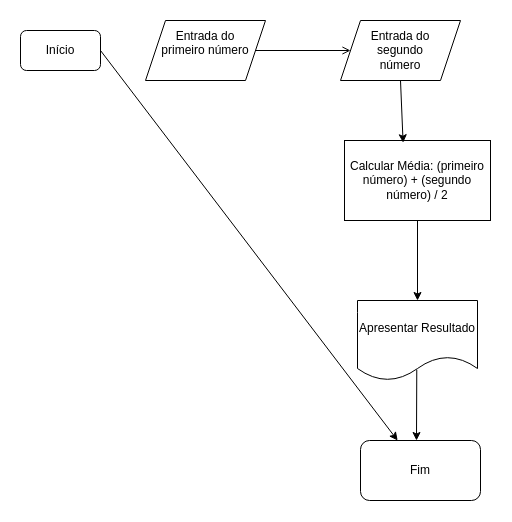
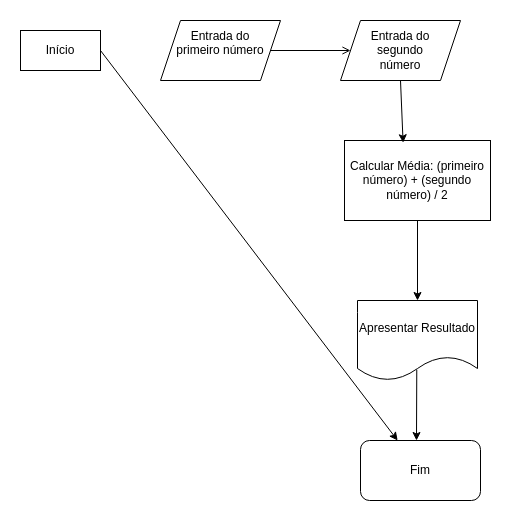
- <mxCell id="2" value="Início" style="rounded=1;whiteSpace=wrap;html=1;" parent="1" vertex="1"><mxGeometry x="20" y="30" width="80" height="40" as="geometry" /></mxCell>
+ <mxCell id="2" value="Início" style="whiteSpace=wrap;html=1;rounded=0;" parent="1" vertex="1"><mxGeometry x="20" y="30" width="80" height="40" as="geometry" /></mxCell>
- <mxCell id="3" value="&lt;div&gt;Entrada do&lt;br&gt;&lt;/div&gt;&lt;div&gt;primeiro número&lt;br&gt;&lt;/div&gt;&lt;div&gt;&lt;br&gt;&lt;/div&gt;" style="shape=parallelogram;perimeter=parallelogramPerimeter;whiteSpace=wrap;html=1;fixedSize=1;" parent="1" vertex="1"><mxGeometry x="145" y="20" width="120" height="60" as="geometry" /></mxCell>
+ <mxCell id="3" value="&lt;div&gt;Entrada do&lt;br&gt;&lt;/div&gt;&lt;div&gt;primeiro número&lt;br&gt;&lt;/div&gt;&lt;div&gt;&lt;br&gt;&lt;/div&gt;" style="shape=parallelogram;perimeter=parallelogramPerimeter;whiteSpace=wrap;html=1;fixedSize=1;" parent="1" vertex="1"><mxGeometry x="160" y="20" width="120" height="60" as="geometry" /></mxCell>
